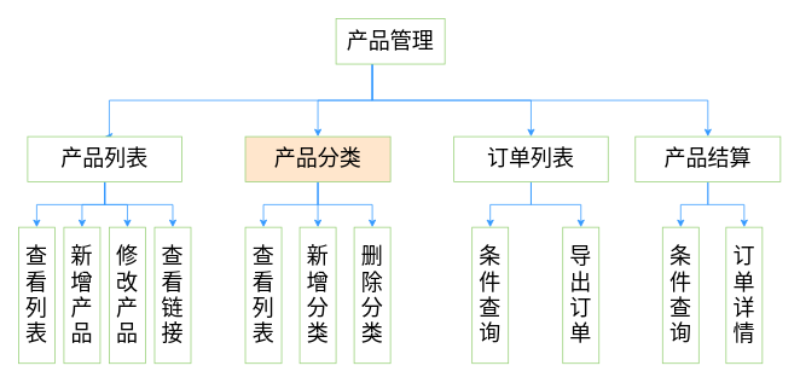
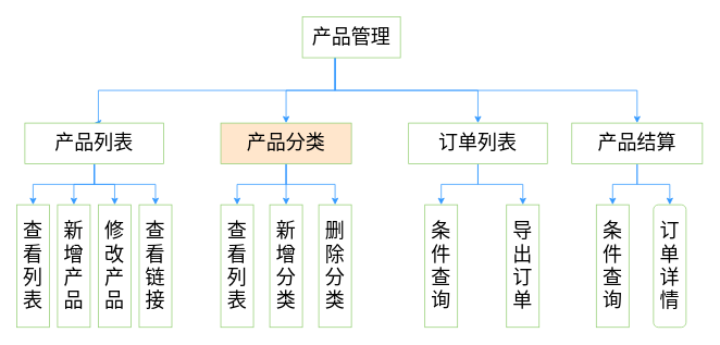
- <mxCell id="32" value="&lt;span style=&quot;font-size: 24px;&quot;&gt;订单详情&lt;/span&gt;" style="rounded=0;whiteSpace=wrap;html=1;strokeColor=#97D077;" vertex="1" parent="1"><mxGeometry x="800" y="250" width="40" height="150" as="geometry" /></mxCell>
+ <mxCell id="32" value="&lt;span style=&quot;font-size: 24px;&quot;&gt;订单详情&lt;/span&gt;" style="whiteSpace=wrap;html=1;strokeColor=#97D077;rounded=1;" vertex="1" parent="1"><mxGeometry x="800" y="250" width="40" height="150" as="geometry" /></mxCell>
